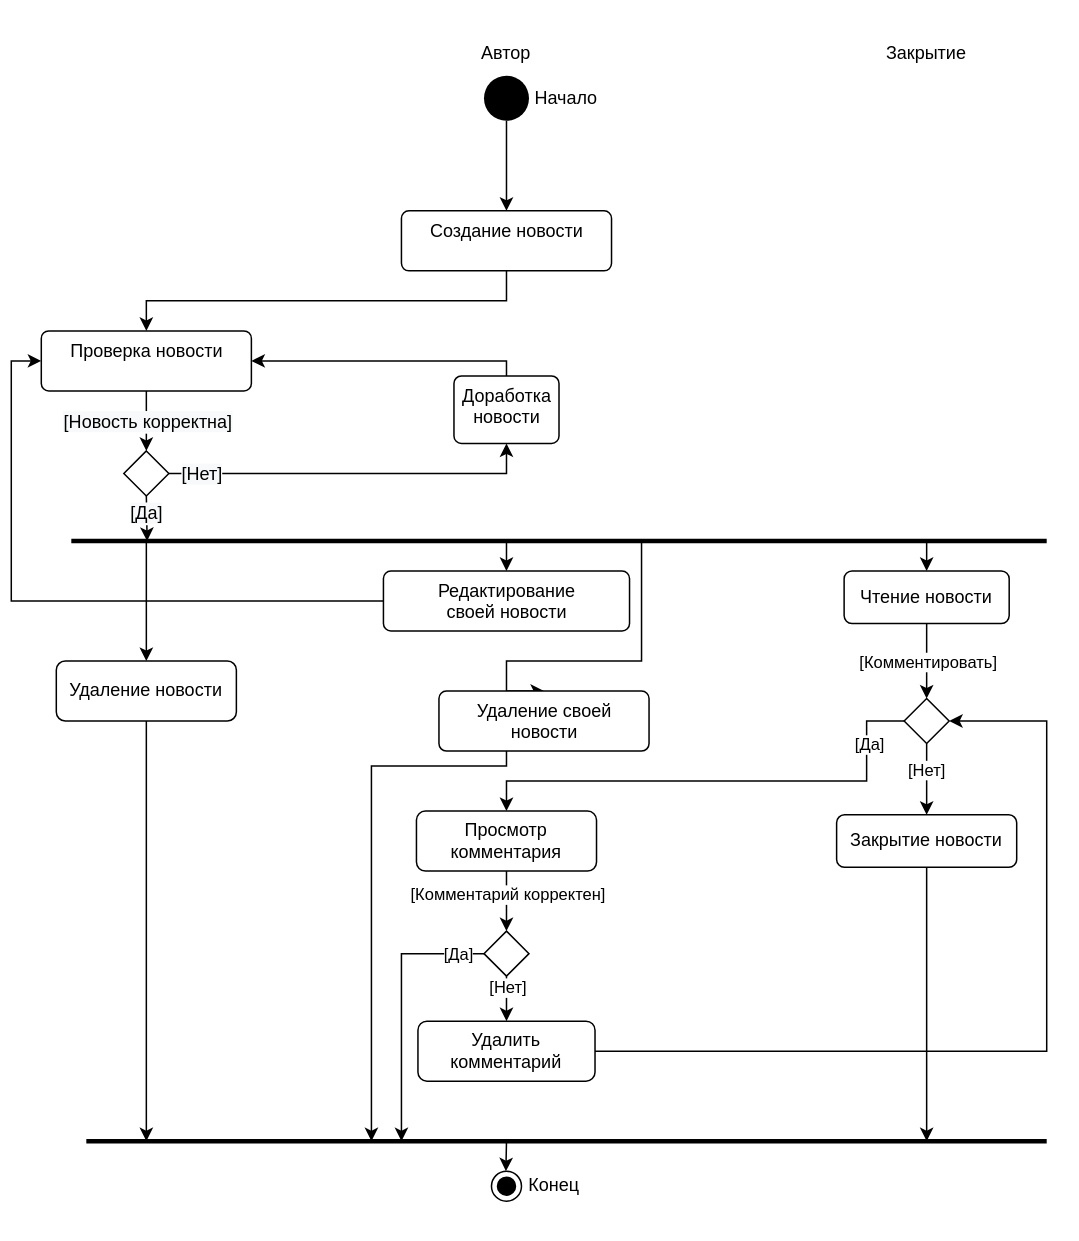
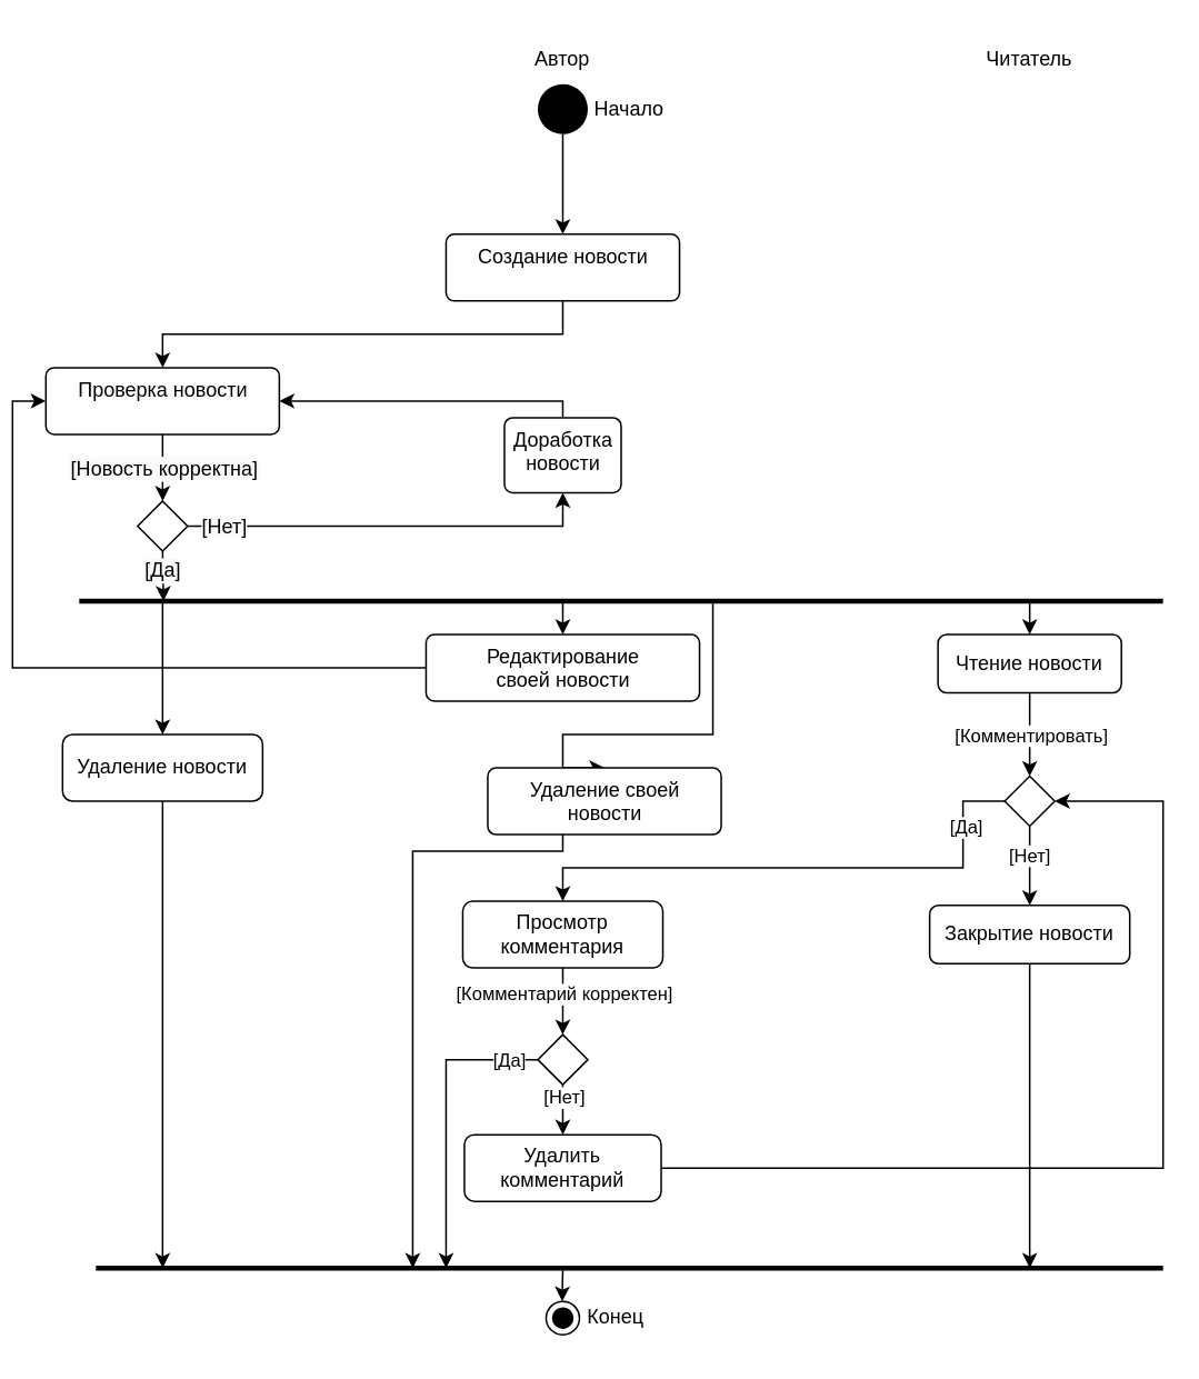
- <mxCell id="3" value="&lt;div&gt;Закрытие&lt;/div&gt;" style="text;html=1;strokeColor=none;fillColor=none;align=center;verticalAlign=middle;whiteSpace=wrap;rounded=0;" parent="1" vertex="1"><mxGeometry x="580" y="20" width="60" height="30" as="geometry" /></mxCell>
+ <mxCell id="3" value="&lt;div&gt;Читатель&lt;/div&gt;" style="text;html=1;strokeColor=none;fillColor=none;align=center;verticalAlign=middle;whiteSpace=wrap;rounded=0;" parent="1" vertex="1"><mxGeometry x="580" y="20" width="60" height="30" as="geometry" /></mxCell>
